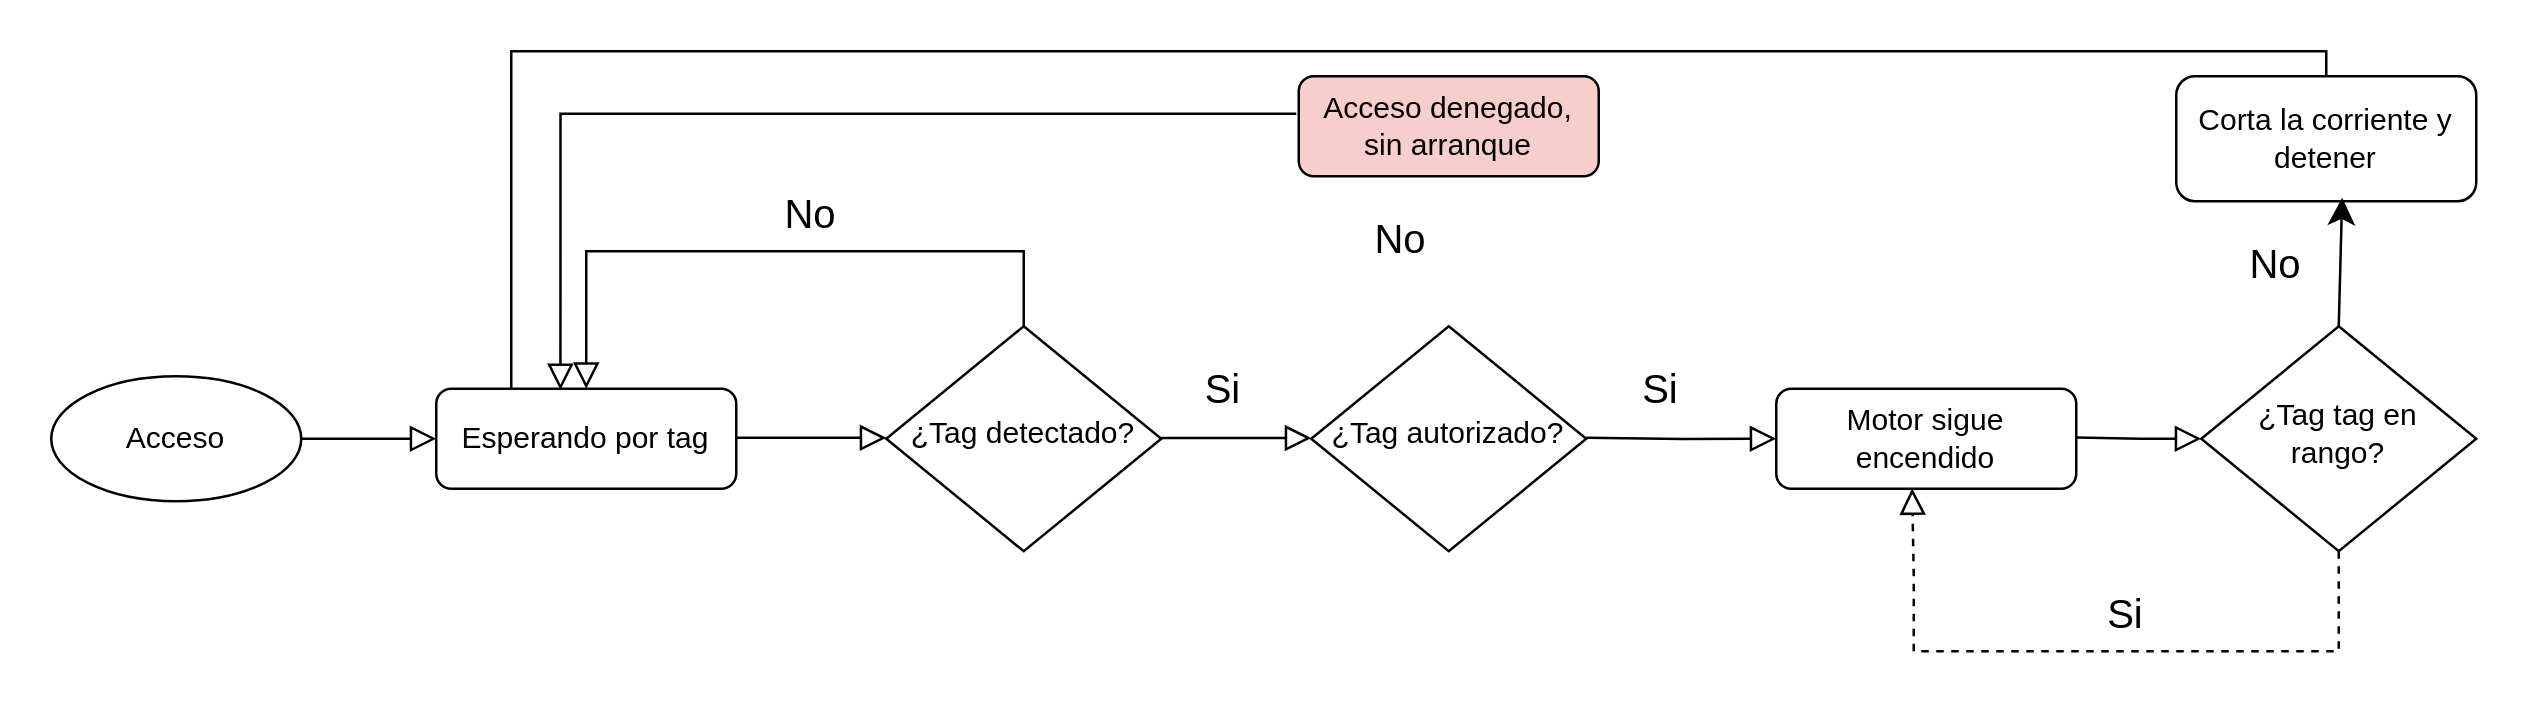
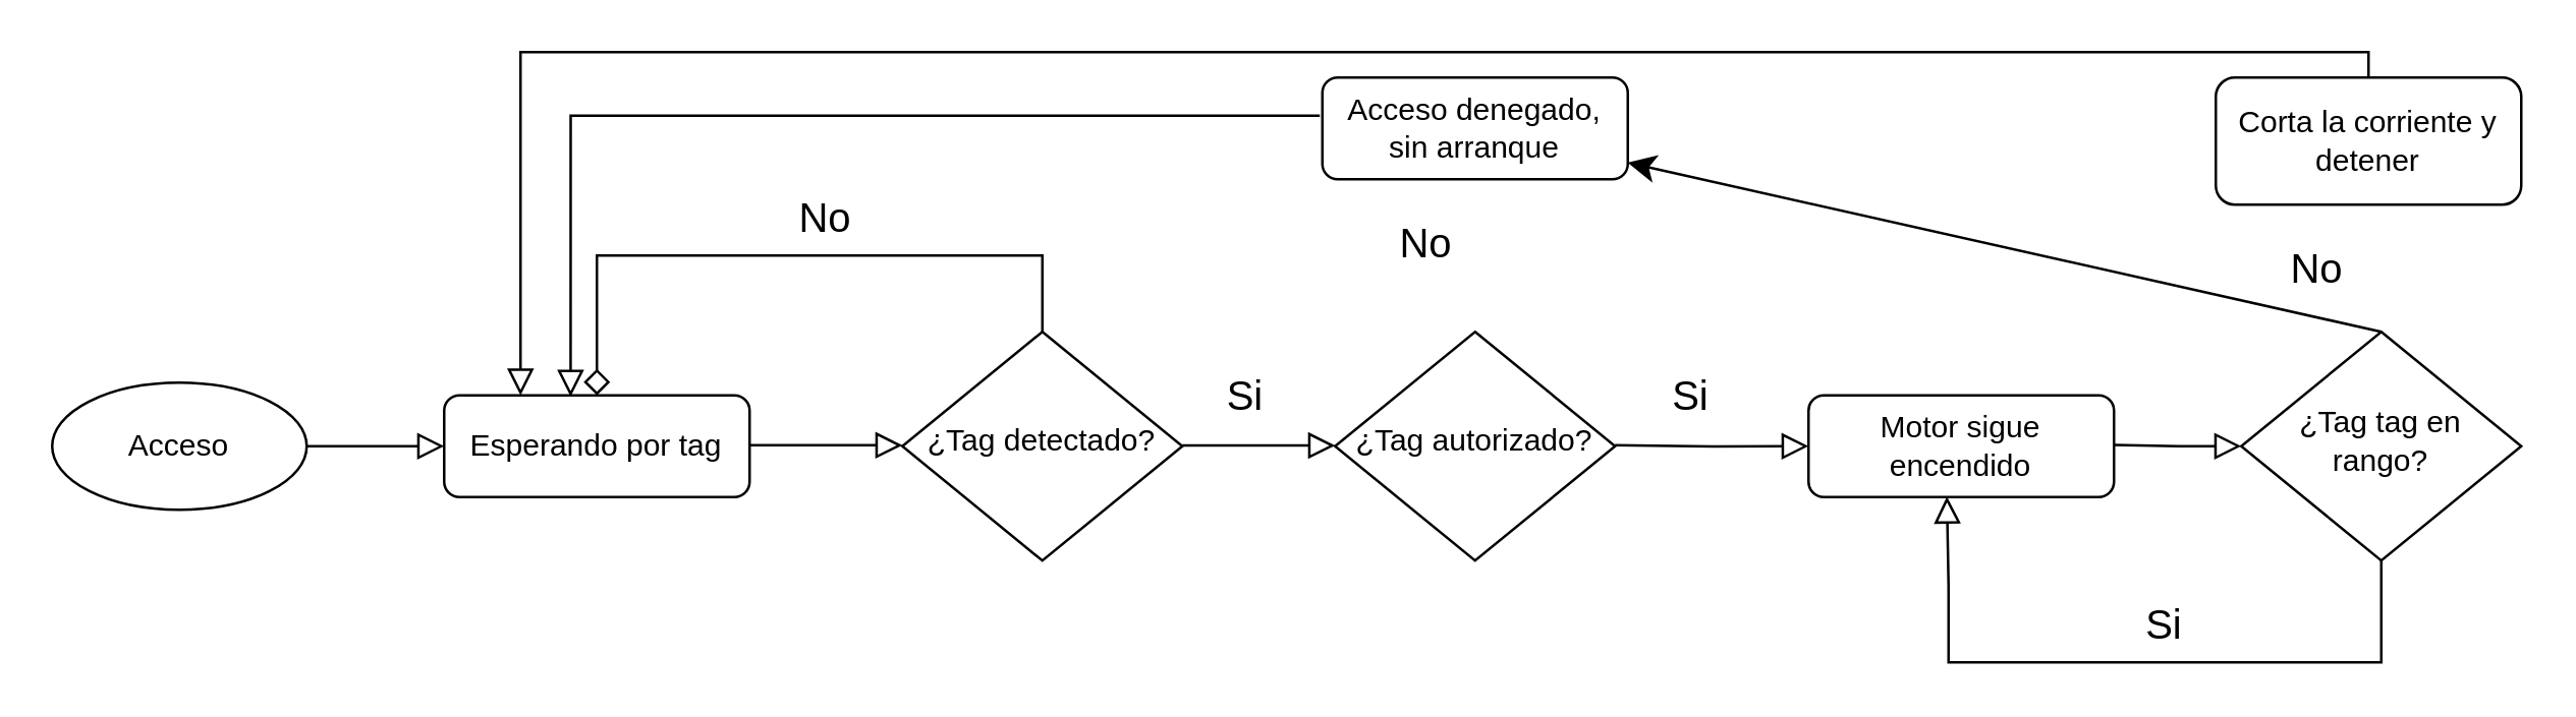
- <mxCell id="9" value="Acceso denegado, sin arranque" style="rounded=1;whiteSpace=wrap;html=1;fontSize=12;glass=0;strokeWidth=1;shadow=0;fillColor=#f8cecc;" vertex="1" parent="1"><mxGeometry x="519" y="30" width="120" height="40" as="geometry" /></mxCell>
+ <mxCell id="9" value="Acceso denegado, sin arranque" style="rounded=1;whiteSpace=wrap;html=1;fontSize=12;glass=0;strokeWidth=1;shadow=0;" vertex="1" parent="1"><mxGeometry x="519" y="30" width="120" height="40" as="geometry" /></mxCell>
- <mxCell id="22" style="edgeStyle=none;curved=1;rounded=0;orthogonalLoop=1;jettySize=auto;html=1;exitX=0.5;exitY=0;exitDx=0;exitDy=0;entryX=0.553;entryY=0.971;entryDx=0;entryDy=0;entryPerimeter=0;fontSize=12;startSize=8;endSize=8;" edge="1" parent="1" source="15" target="17"><mxGeometry relative="1" as="geometry" /></mxCell>
+ <mxCell id="22" style="edgeStyle=none;curved=1;rounded=0;orthogonalLoop=1;jettySize=auto;html=1;exitX=0.5;exitY=0;exitDx=0;exitDy=0;fontSize=12;startSize=8;endSize=8;" edge="1" parent="1" source="15" target="9"><mxGeometry relative="1" as="geometry" /></mxCell>
- <mxCell id="8" value="" style="rounded=0;html=1;jettySize=auto;orthogonalLoop=1;fontSize=11;endArrow=block;endFill=0;endSize=8;strokeWidth=1;shadow=0;labelBackgroundColor=none;edgeStyle=orthogonalEdgeStyle;exitX=0.5;exitY=0;exitDx=0;exitDy=0;entryX=0.5;entryY=0;entryDx=0;entryDy=0;" edge="1" parent="1" source="4" target="3"><mxGeometry relative="1" as="geometry"><mxPoint x="404" y="100" as="sourcePoint" /><mxPoint x="214" y="30" as="targetPoint" /><Array as="points"><mxPoint x="409" y="100" /><mxPoint x="234" y="100" /></Array></mxGeometry></mxCell>
+ <mxCell id="8" value="" style="rounded=0;html=1;jettySize=auto;orthogonalLoop=1;fontSize=11;endArrow=diamond;endFill=0;endSize=8;strokeWidth=1;shadow=0;labelBackgroundColor=none;edgeStyle=orthogonalEdgeStyle;exitX=0.5;exitY=0;exitDx=0;exitDy=0;entryX=0.5;entryY=0;entryDx=0;entryDy=0;" edge="1" parent="1" source="4" target="3"><mxGeometry relative="1" as="geometry"><mxPoint x="404" y="100" as="sourcePoint" /><mxPoint x="214" y="30" as="targetPoint" /><Array as="points"><mxPoint x="409" y="100" /><mxPoint x="234" y="100" /></Array></mxGeometry></mxCell>
- <mxCell id="23" value="" style="rounded=0;html=1;jettySize=auto;orthogonalLoop=1;fontSize=11;endArrow=none;endFill=0;endSize=8;strokeWidth=1;shadow=0;labelBackgroundColor=none;edgeStyle=orthogonalEdgeStyle;exitX=0.5;exitY=0;exitDx=0;exitDy=0;entryX=0.25;entryY=0;entryDx=0;entryDy=0;" edge="1" parent="1" source="17" target="3"><mxGeometry relative="1" as="geometry"><mxPoint x="504" y="-5.5" as="sourcePoint" /><mxPoint x="210" y="150" as="targetPoint" /><Array as="points"><mxPoint x="930" y="20" /><mxPoint x="204" y="20" /></Array></mxGeometry></mxCell>
+ <mxCell id="23" value="" style="rounded=0;html=1;jettySize=auto;orthogonalLoop=1;fontSize=11;endArrow=block;endFill=0;endSize=8;strokeWidth=1;shadow=0;labelBackgroundColor=none;edgeStyle=orthogonalEdgeStyle;exitX=0.5;exitY=0;exitDx=0;exitDy=0;entryX=0.25;entryY=0;entryDx=0;entryDy=0;" edge="1" parent="1" source="17" target="3"><mxGeometry relative="1" as="geometry"><mxPoint x="504" y="-5.5" as="sourcePoint" /><mxPoint x="210" y="150" as="targetPoint" /><Array as="points"><mxPoint x="930" y="20" /><mxPoint x="204" y="20" /></Array></mxGeometry></mxCell>
- <mxCell id="25" value="" style="rounded=0;html=1;jettySize=auto;orthogonalLoop=1;fontSize=11;endArrow=block;endFill=0;endSize=8;strokeWidth=1;shadow=0;labelBackgroundColor=none;edgeStyle=orthogonalEdgeStyle;exitX=0.5;exitY=1;exitDx=0;exitDy=0;entryX=0.453;entryY=0.996;entryDx=0;entryDy=0;entryPerimeter=0;dashed=1;" edge="1" parent="1" source="15" target="14"><mxGeometry relative="1" as="geometry"><mxPoint x="940" y="290" as="sourcePoint" /><mxPoint x="780" y="230" as="targetPoint" /><Array as="points"><mxPoint x="935" y="260" /><mxPoint x="765" y="260" /><mxPoint x="765" y="230" /><mxPoint x="764" y="230" /></Array></mxGeometry></mxCell>
+ <mxCell id="25" value="" style="rounded=0;html=1;jettySize=auto;orthogonalLoop=1;fontSize=11;endArrow=block;endFill=0;endSize=8;strokeWidth=1;shadow=0;labelBackgroundColor=none;edgeStyle=orthogonalEdgeStyle;exitX=0.5;exitY=1;exitDx=0;exitDy=0;entryX=0.453;entryY=0.996;entryDx=0;entryDy=0;entryPerimeter=0;" edge="1" parent="1" source="15" target="14"><mxGeometry relative="1" as="geometry"><mxPoint x="940" y="290" as="sourcePoint" /><mxPoint x="780" y="230" as="targetPoint" /><Array as="points"><mxPoint x="935" y="260" /><mxPoint x="765" y="260" /><mxPoint x="765" y="230" /><mxPoint x="764" y="230" /></Array></mxGeometry></mxCell>
